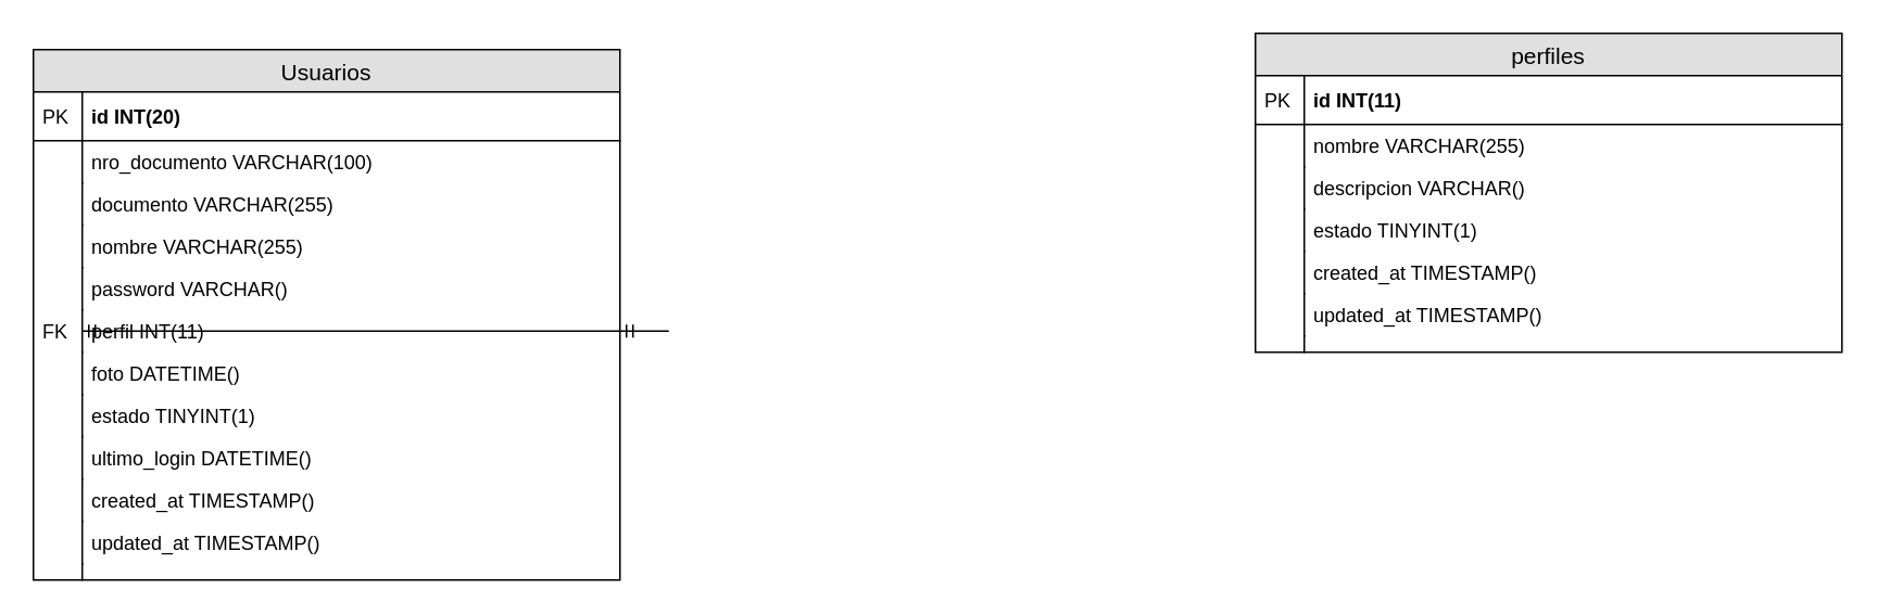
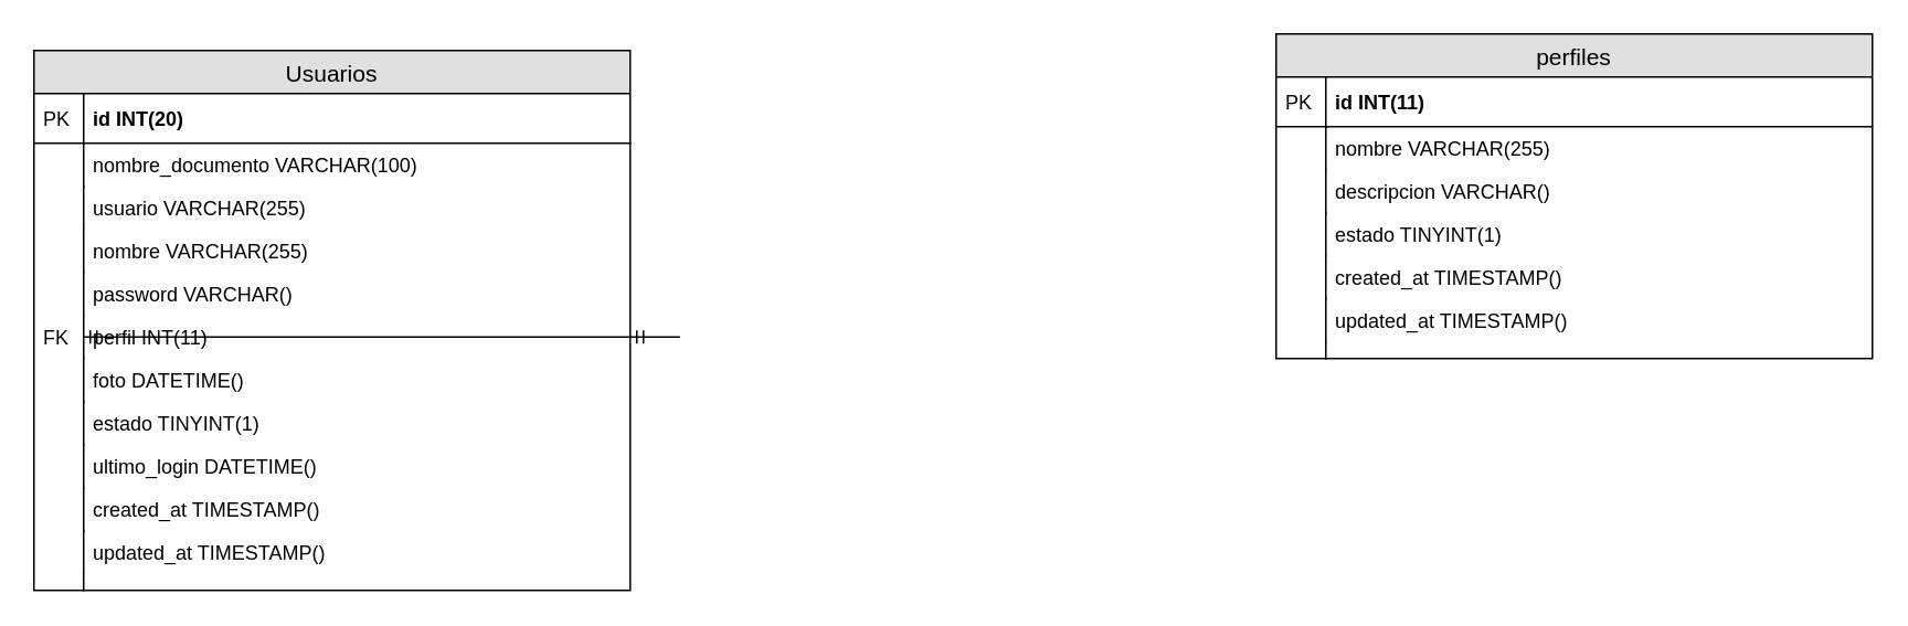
- <mxCell id="5" value="nro_documento VARCHAR(100)&#10;" style="shape=partialRectangle;top=0;left=0;right=0;bottom=0;align=left;verticalAlign=top;fillColor=none;spacingLeft=34;spacingRight=4;overflow=hidden;rotatable=0;points=[[0,0.5],[1,0.5]];portConstraint=eastwest;dropTarget=0;fontSize=12;" vertex="1" parent="2"><mxGeometry y="56" width="360" height="26" as="geometry" /></mxCell>
+ <mxCell id="5" value="nombre_documento VARCHAR(100)&#10;" style="shape=partialRectangle;top=0;left=0;right=0;bottom=0;align=left;verticalAlign=top;fillColor=none;spacingLeft=34;spacingRight=4;overflow=hidden;rotatable=0;points=[[0,0.5],[1,0.5]];portConstraint=eastwest;dropTarget=0;fontSize=12;" vertex="1" parent="2"><mxGeometry y="56" width="360" height="26" as="geometry" /></mxCell>
- <mxCell id="7" value="documento VARCHAR(255)" style="shape=partialRectangle;top=0;left=0;right=0;bottom=0;align=left;verticalAlign=top;fillColor=none;spacingLeft=34;spacingRight=4;overflow=hidden;rotatable=0;points=[[0,0.5],[1,0.5]];portConstraint=eastwest;dropTarget=0;fontSize=12;" vertex="1" parent="2"><mxGeometry y="82" width="360" height="26" as="geometry" /></mxCell>
+ <mxCell id="7" value="usuario VARCHAR(255)" style="shape=partialRectangle;top=0;left=0;right=0;bottom=0;align=left;verticalAlign=top;fillColor=none;spacingLeft=34;spacingRight=4;overflow=hidden;rotatable=0;points=[[0,0.5],[1,0.5]];portConstraint=eastwest;dropTarget=0;fontSize=12;" vertex="1" parent="2"><mxGeometry y="82" width="360" height="26" as="geometry" /></mxCell>
